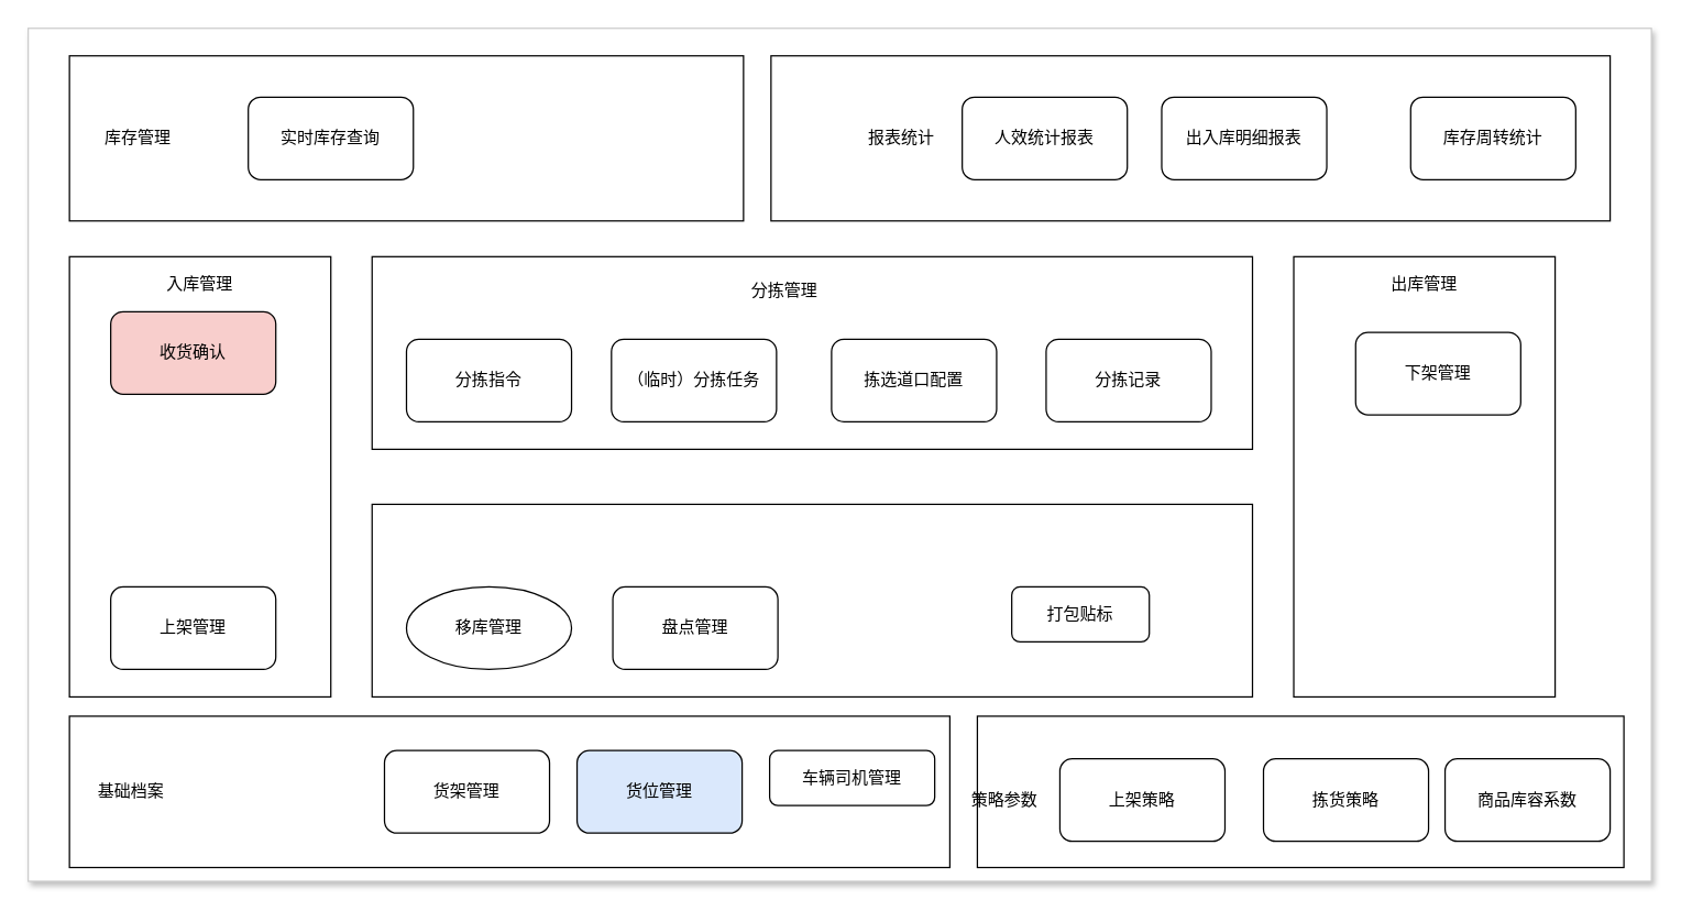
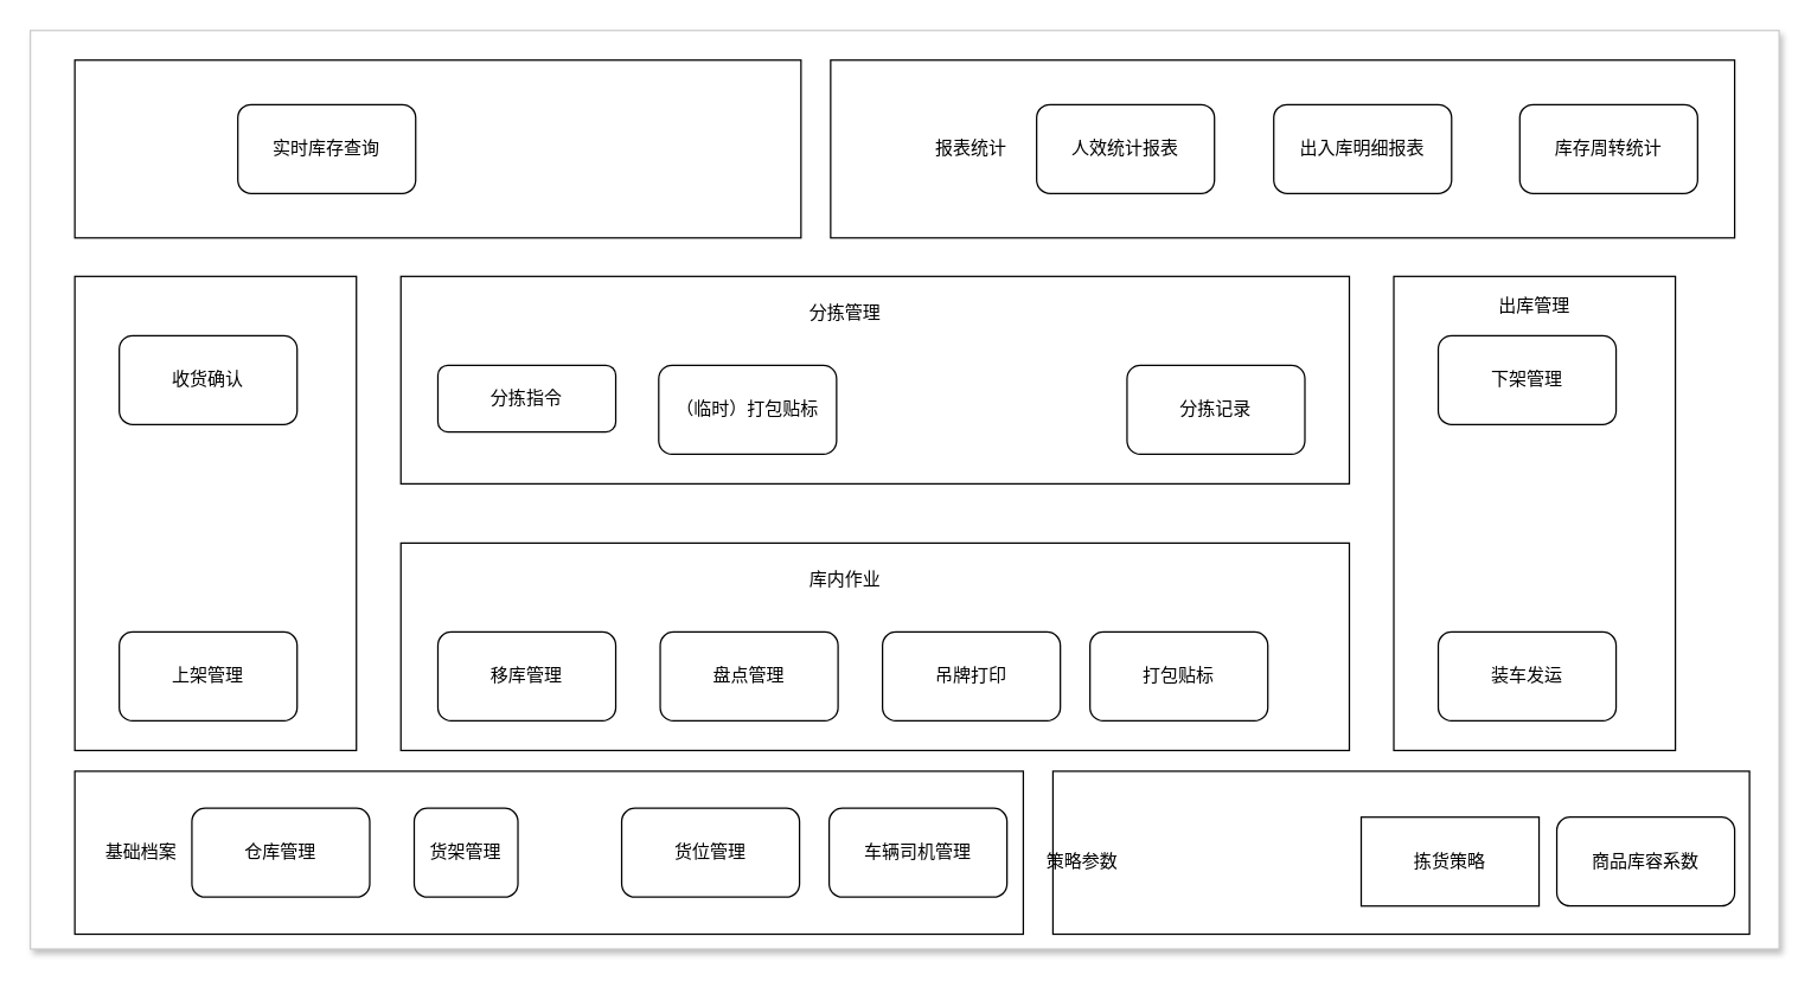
- <mxCell id="29" value="库存管理" style="text;html=1;align=center;verticalAlign=middle;whiteSpace=wrap;rounded=0;" vertex="1" parent="1"><mxGeometry x="70" y="85" width="60" height="30" as="geometry" /></mxCell>
- <mxCell id="30" value="实时库存查询" style="rounded=1;whiteSpace=wrap;html=1;" vertex="1" parent="1"><mxGeometry x="180" y="70" width="120" height="60" as="geometry" /></mxCell>
+ <mxCell id="30" value="实时库存查询" style="rounded=1;whiteSpace=wrap;html=1;" vertex="1" parent="1"><mxGeometry x="160" y="70" width="120" height="60" as="geometry" /></mxCell>
- <mxCell id="26" value="出入库明细报表" style="rounded=1;whiteSpace=wrap;html=1;" vertex="1" parent="1"><mxGeometry x="844" y="70" width="120" height="60" as="geometry" /></mxCell>
+ <mxCell id="26" value="出入库明细报表" style="rounded=1;whiteSpace=wrap;html=1;" vertex="1" parent="1"><mxGeometry x="859" y="70" width="120" height="60" as="geometry" /></mxCell>
- <mxCell id="4" value="入库管理" style="text;html=1;align=center;verticalAlign=middle;whiteSpace=wrap;rounded=0;" vertex="1" parent="1"><mxGeometry x="115" y="191" width="60" height="30" as="geometry" /></mxCell>
- <mxCell id="5" value="收货确认" style="rounded=1;whiteSpace=wrap;html=1;fillColor=#f8cecc;" vertex="1" parent="1"><mxGeometry x="80" y="226" width="120" height="60" as="geometry" /></mxCell>
+ <mxCell id="5" value="收货确认" style="rounded=1;whiteSpace=wrap;html=1;" vertex="1" parent="1"><mxGeometry x="80" y="226" width="120" height="60" as="geometry" /></mxCell>
- <mxCell id="21" value="下架管理" style="rounded=1;whiteSpace=wrap;html=1;" vertex="1" parent="1"><mxGeometry x="985" y="241" width="120" height="60" as="geometry" /></mxCell>
+ <mxCell id="21" value="下架管理" style="rounded=1;whiteSpace=wrap;html=1;" vertex="1" parent="1"><mxGeometry x="970" y="226" width="120" height="60" as="geometry" /></mxCell>
- <mxCell id="9" value="分拣指令" style="rounded=1;whiteSpace=wrap;html=1;" vertex="1" parent="1"><mxGeometry x="295" y="246" width="120" height="60" as="geometry" /></mxCell>
+ <mxCell id="9" value="分拣指令" style="rounded=1;whiteSpace=wrap;html=1;" vertex="1" parent="1"><mxGeometry x="295" y="246" width="120" height="45" as="geometry" /></mxCell>
- <mxCell id="11" value="（临时）分拣任务" style="rounded=1;whiteSpace=wrap;html=1;" vertex="1" parent="1"><mxGeometry x="444" y="246" width="120" height="60" as="geometry" /></mxCell>
+ <mxCell id="11" value="（临时）打包贴标" style="rounded=1;whiteSpace=wrap;html=1;" vertex="1" parent="1"><mxGeometry x="444" y="246" width="120" height="60" as="geometry" /></mxCell>
- <mxCell id="10" value="拣选道口配置" style="rounded=1;whiteSpace=wrap;html=1;" vertex="1" parent="1"><mxGeometry x="604" y="246" width="120" height="60" as="geometry" /></mxCell>
+ <mxCell id="14" value="库内作业" style="text;html=1;align=center;verticalAlign=middle;whiteSpace=wrap;rounded=0;" vertex="1" parent="1"><mxGeometry x="540" y="376" width="60" height="30" as="geometry" /></mxCell>
- <mxCell id="17" value="打包贴标" style="rounded=1;whiteSpace=wrap;html=1;" vertex="1" parent="1"><mxGeometry x="735" y="426" width="100" height="40" as="geometry" /></mxCell>
+ <mxCell id="17" value="打包贴标" style="rounded=1;whiteSpace=wrap;html=1;" vertex="1" parent="1"><mxGeometry x="735" y="426" width="120" height="60" as="geometry" /></mxCell>
- <mxCell id="15" value="移库管理" style="ellipse;whiteSpace=wrap;html=1;" vertex="1" parent="1"><mxGeometry x="295" y="426" width="120" height="60" as="geometry" /></mxCell>
+ <mxCell id="15" value="移库管理" style="rounded=1;whiteSpace=wrap;html=1;" vertex="1" parent="1"><mxGeometry x="295" y="426" width="120" height="60" as="geometry" /></mxCell>
+ <mxCell id="18" value="吊牌打印" style="rounded=1;whiteSpace=wrap;html=1;" vertex="1" parent="1"><mxGeometry x="595" y="426" width="120" height="60" as="geometry" /></mxCell>
+ <mxCell id="22" value="装车发运" style="rounded=1;whiteSpace=wrap;html=1;" vertex="1" parent="1"><mxGeometry x="970" y="426" width="120" height="60" as="geometry" /></mxCell>
- <mxCell id="36" value="车辆司机管理" style="rounded=1;whiteSpace=wrap;html=1;" vertex="1" parent="1"><mxGeometry x="559" y="545" width="120" height="40" as="geometry" /></mxCell>
+ <mxCell id="36" value="车辆司机管理" style="rounded=1;whiteSpace=wrap;html=1;" vertex="1" parent="1"><mxGeometry x="559" y="545" width="120" height="60" as="geometry" /></mxCell>
+ <mxCell id="33" value="仓库管理" style="rounded=1;whiteSpace=wrap;html=1;" vertex="1" parent="1"><mxGeometry x="129" y="545" width="120" height="60" as="geometry" /></mxCell>
- <mxCell id="34" value="货架管理" style="rounded=1;whiteSpace=wrap;html=1;" vertex="1" parent="1"><mxGeometry x="279" y="545" width="120" height="60" as="geometry" /></mxCell>
+ <mxCell id="34" value="货架管理" style="rounded=1;whiteSpace=wrap;html=1;" vertex="1" parent="1"><mxGeometry x="279" y="545" width="70" height="60" as="geometry" /></mxCell>
- <mxCell id="35" value="货位管理" style="rounded=1;whiteSpace=wrap;html=1;fillColor=#dae8fc;" vertex="1" parent="1"><mxGeometry x="419" y="545" width="120" height="60" as="geometry" /></mxCell>
+ <mxCell id="35" value="货位管理" style="rounded=1;whiteSpace=wrap;html=1;" vertex="1" parent="1"><mxGeometry x="419" y="545" width="120" height="60" as="geometry" /></mxCell>
- <mxCell id="39" value="上架策略" style="rounded=1;whiteSpace=wrap;html=1;" vertex="1" parent="1"><mxGeometry x="770" y="551" width="120" height="60" as="geometry" /></mxCell>
- <mxCell id="41" value="拣货策略" style="rounded=1;whiteSpace=wrap;html=1;" vertex="1" parent="1"><mxGeometry x="918" y="551" width="120" height="60" as="geometry" /></mxCell>
+ <mxCell id="41" value="拣货策略" style="whiteSpace=wrap;html=1;rounded=0;" vertex="1" parent="1"><mxGeometry x="918" y="551" width="120" height="60" as="geometry" /></mxCell>
